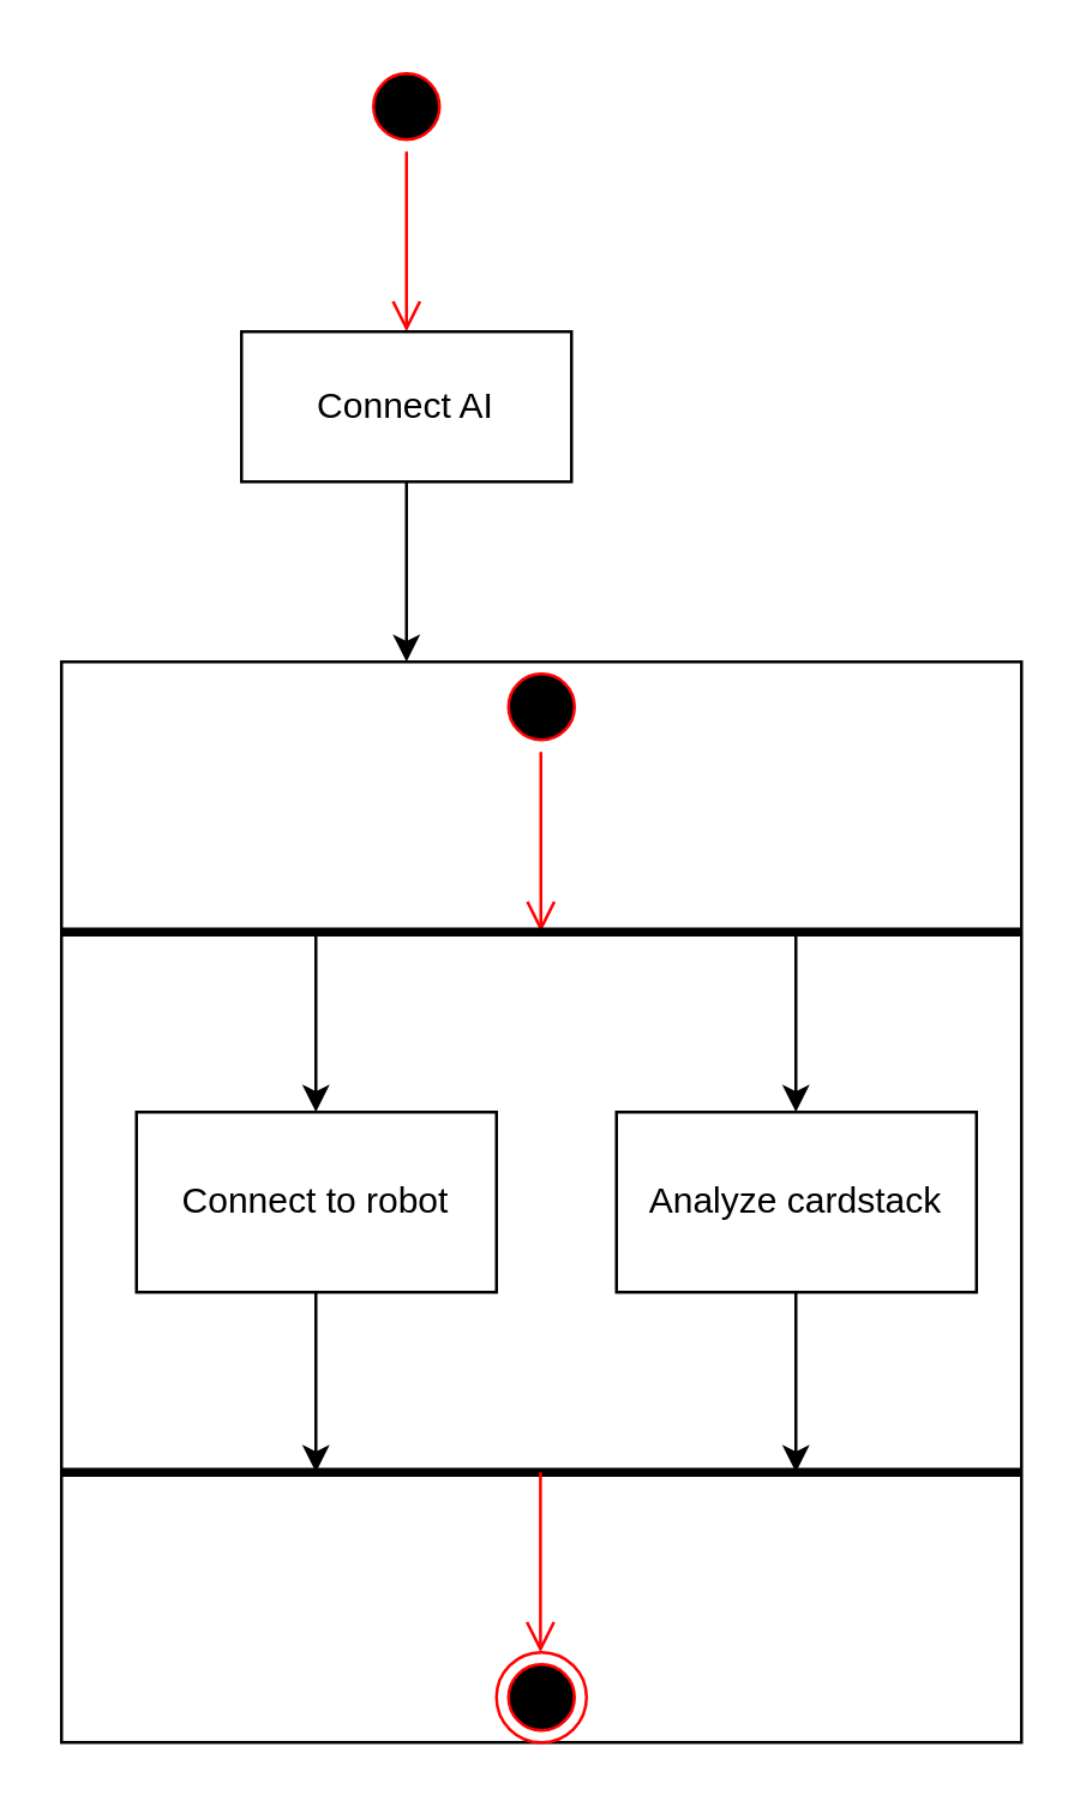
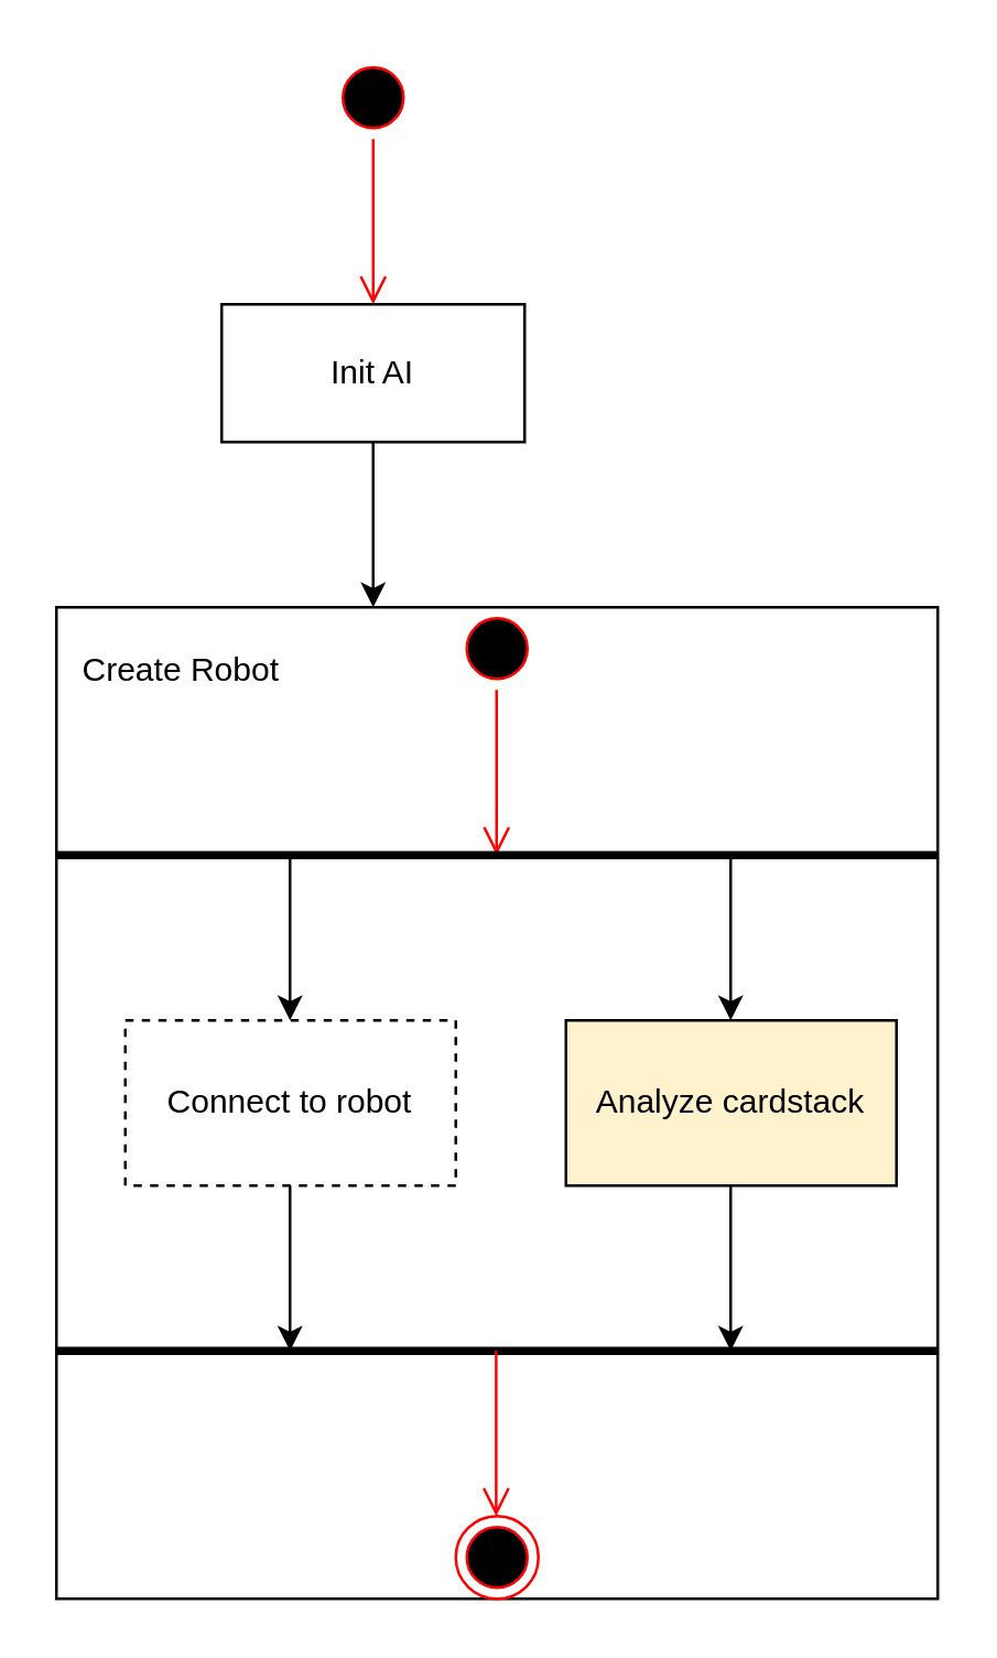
- <mxCell id="5" value="Connect AI" style="html=1;whiteSpace=wrap;" vertex="1" parent="1"><mxGeometry x="80" y="110" width="110" height="50" as="geometry" /></mxCell>
+ <mxCell id="5" value="Init AI" style="html=1;whiteSpace=wrap;" vertex="1" parent="1"><mxGeometry x="80" y="110" width="110" height="50" as="geometry" /></mxCell>
+ <mxCell id="20" value="Create Robot" style="text;html=1;align=center;verticalAlign=middle;resizable=0;points=[];autosize=1;strokeColor=none;fillColor=none;" vertex="1" parent="6"><mxGeometry y="8" width="90" height="30" as="geometry" /></mxCell>
- <mxCell id="8" value="Connect to robot" style="rounded=0;whiteSpace=wrap;html=1;" vertex="1" parent="7"><mxGeometry x="25" y="150" width="120" height="60" as="geometry" /></mxCell>
+ <mxCell id="8" value="Connect to robot" style="rounded=0;whiteSpace=wrap;html=1;dashed=1;" vertex="1" parent="7"><mxGeometry x="25" y="150" width="120" height="60" as="geometry" /></mxCell>
- <mxCell id="9" value="Analyze cardstack" style="rounded=0;whiteSpace=wrap;html=1;" vertex="1" parent="7"><mxGeometry x="185" y="150" width="120" height="60" as="geometry" /></mxCell>
+ <mxCell id="9" value="Analyze cardstack" style="rounded=0;whiteSpace=wrap;html=1;fillColor=#fff2cc;" vertex="1" parent="7"><mxGeometry x="185" y="150" width="120" height="60" as="geometry" /></mxCell>
